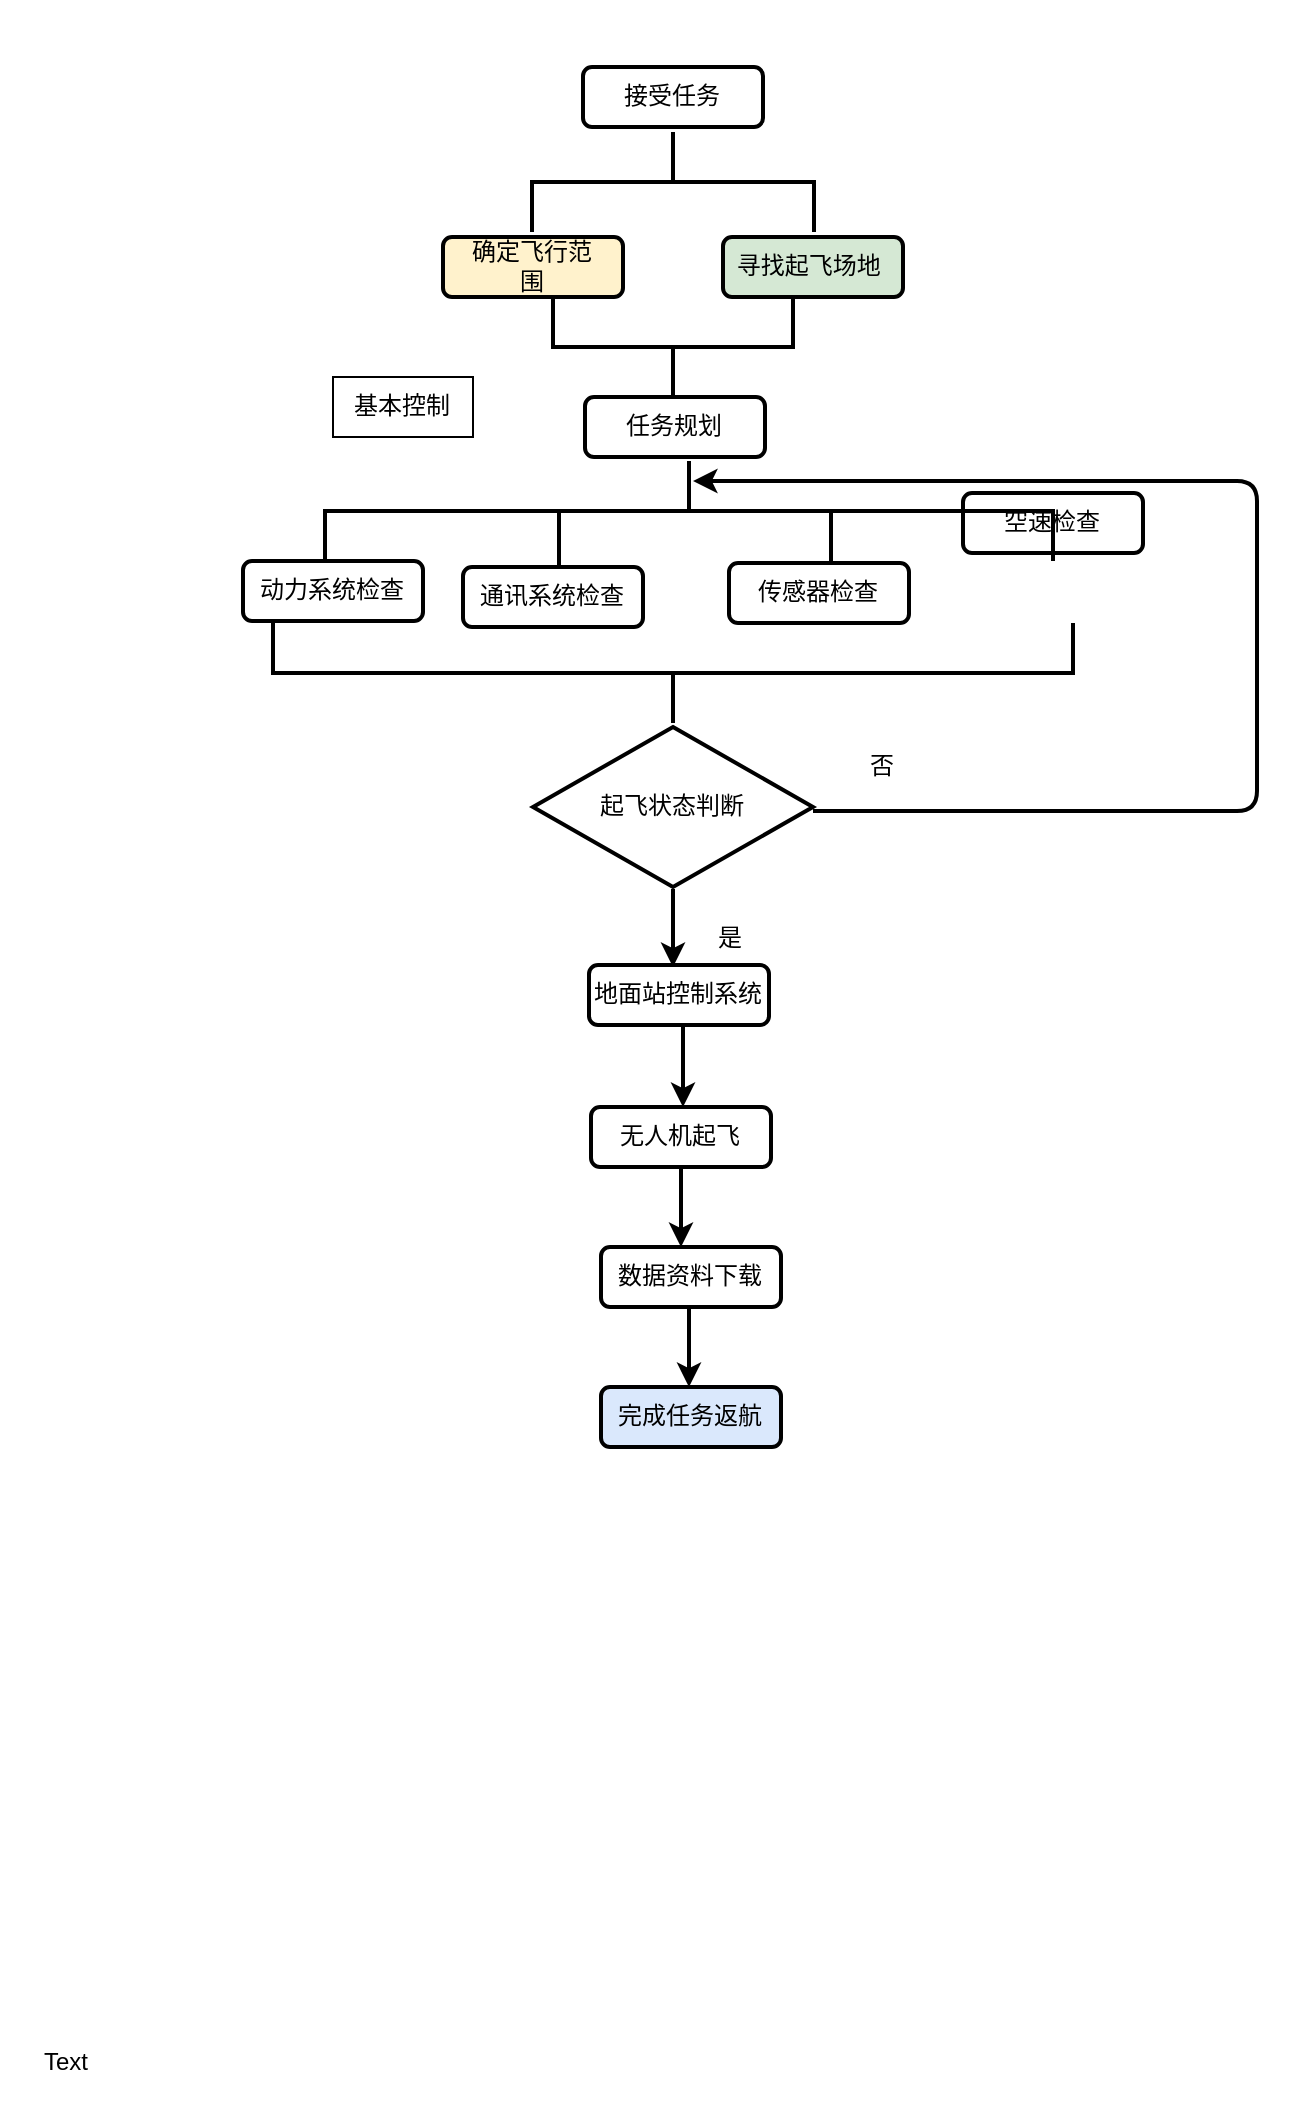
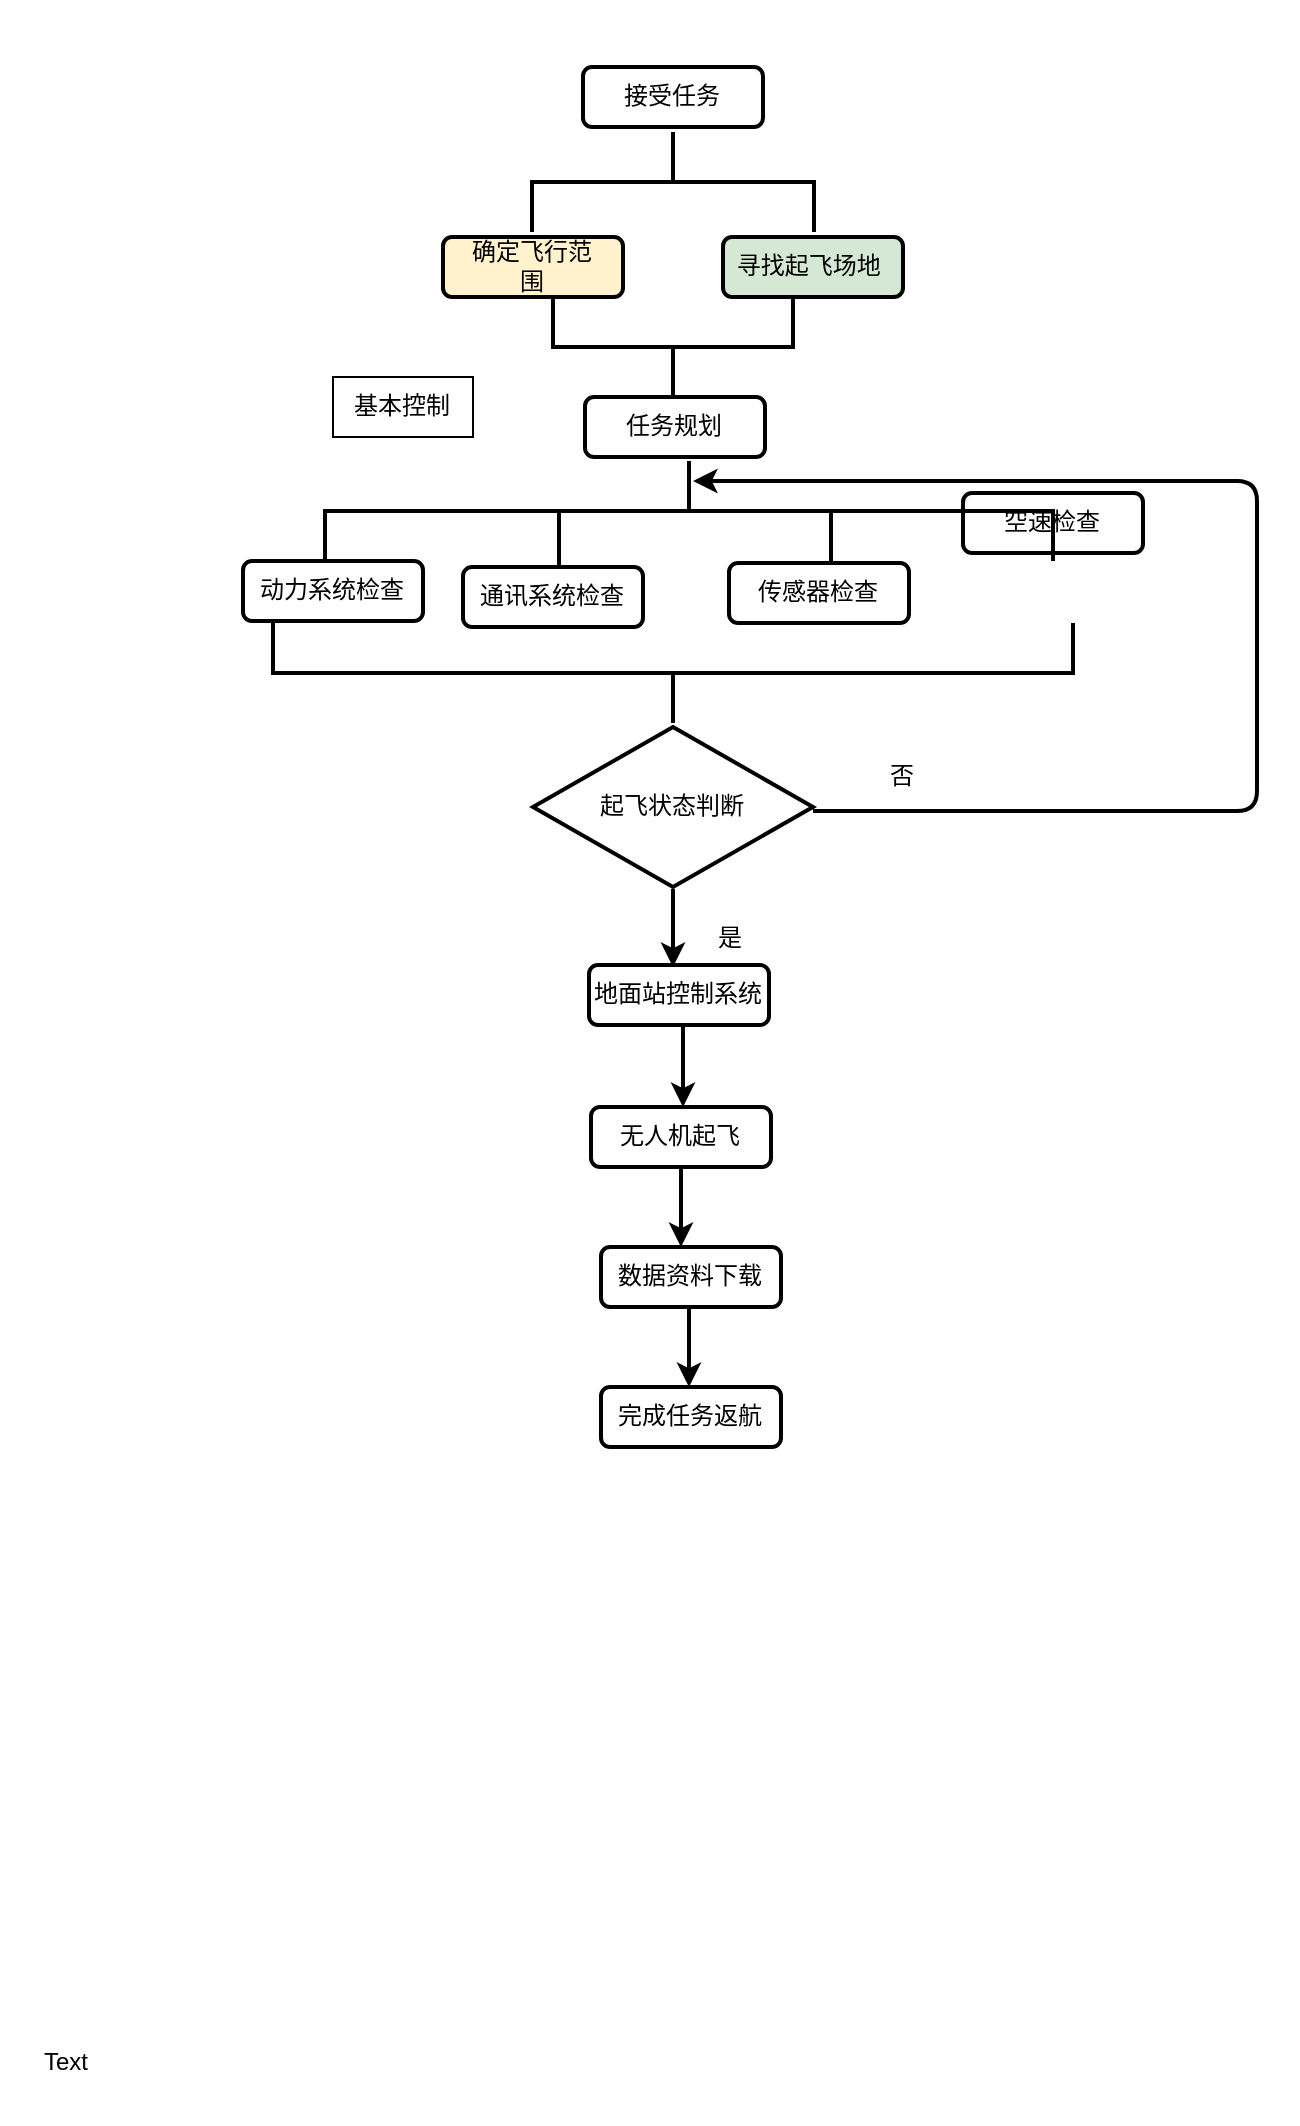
- <mxCell id="21" value="否" style="text;html=1;strokeColor=none;fillColor=none;align=center;verticalAlign=middle;whiteSpace=wrap;" vertex="1" parent="1"><mxGeometry x="421" y="373" width="40" height="20" as="geometry" /></mxCell>
+ <mxCell id="21" value="否" style="text;html=1;strokeColor=none;fillColor=none;align=center;verticalAlign=middle;whiteSpace=wrap;" vertex="1" parent="1"><mxGeometry x="431" y="378" width="40" height="20" as="geometry" /></mxCell>
- <mxCell id="5" value="完成任务返航" style="rounded=1;whiteSpace=wrap;html=1;strokeWidth=2;fillColor=#dae8fc;" vertex="1" parent="1"><mxGeometry x="300" y="693" width="90" height="30" as="geometry" /></mxCell>
+ <mxCell id="5" value="完成任务返航" style="rounded=1;whiteSpace=wrap;html=1;strokeWidth=2;" vertex="1" parent="1"><mxGeometry x="300" y="693" width="90" height="30" as="geometry" /></mxCell>
